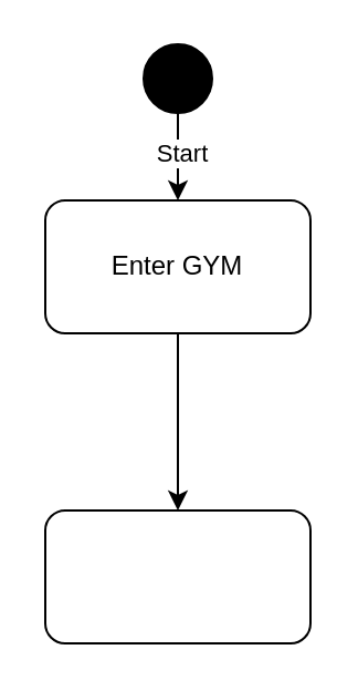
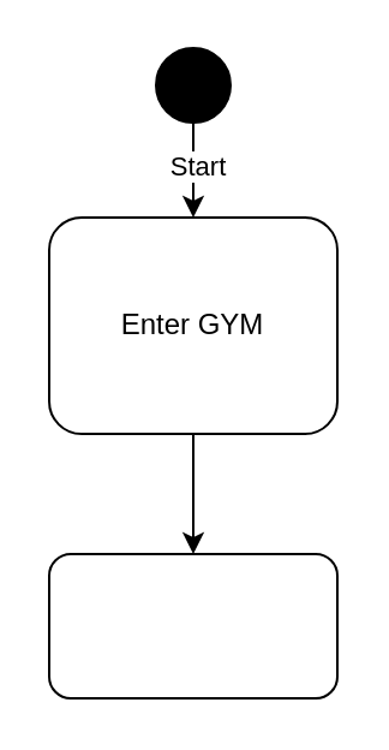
- <mxCell id="3" value="Enter GYM" style="rounded=1;whiteSpace=wrap;html=1;" parent="1" vertex="1"><mxGeometry x="20" y="90" width="120" height="60" as="geometry" /></mxCell>
+ <mxCell id="3" value="Enter GYM" style="rounded=1;whiteSpace=wrap;html=1;" parent="1" vertex="1"><mxGeometry x="20" y="90" width="120" height="90" as="geometry" /></mxCell>
